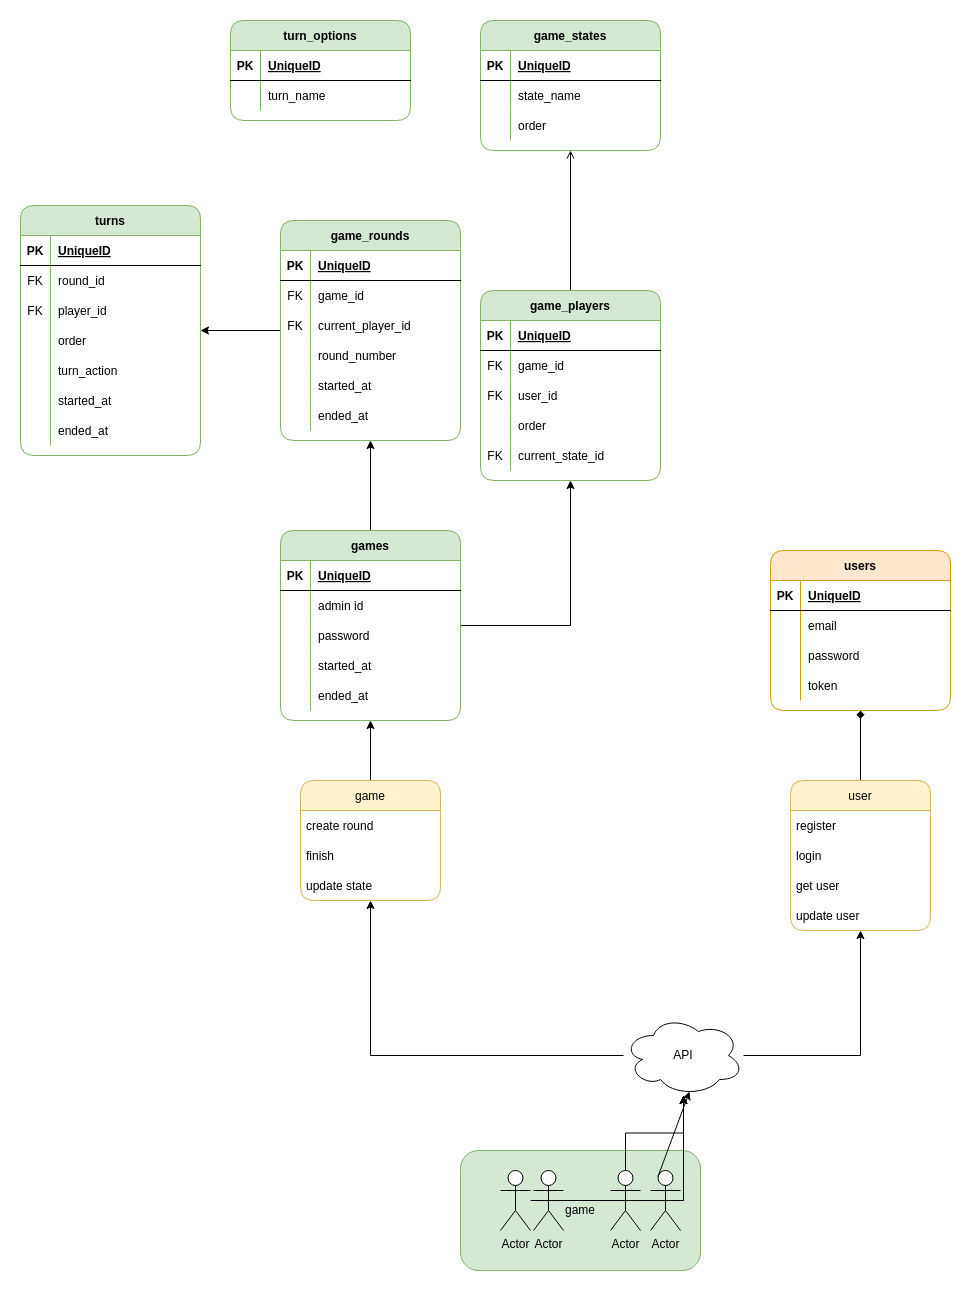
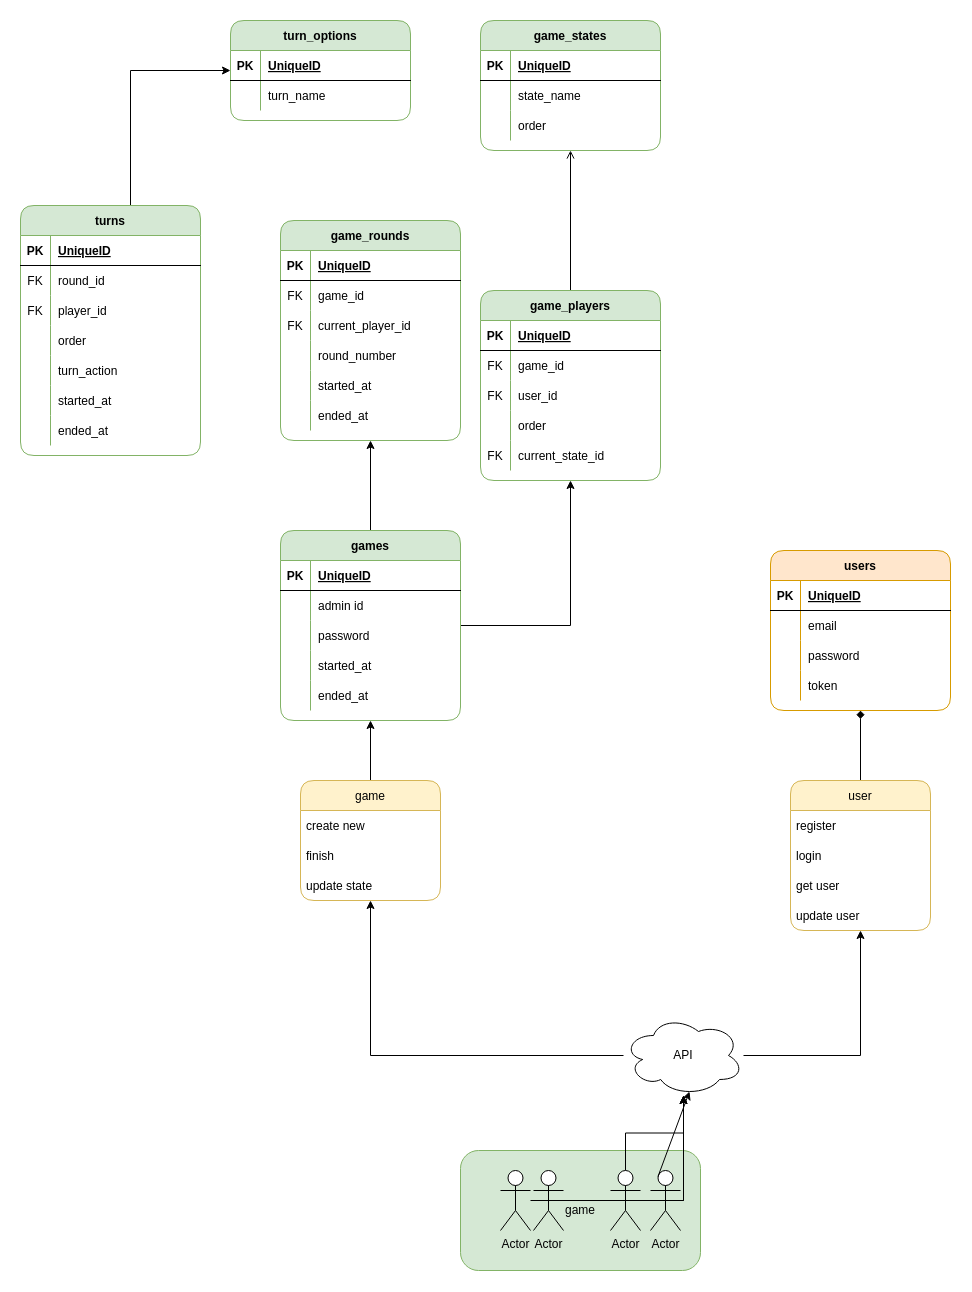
+ <mxCell id="110" style="edgeStyle=orthogonalEdgeStyle;rounded=0;orthogonalLoop=1;jettySize=auto;html=1;" edge="1" parent="1" source="111" target="103"><mxGeometry relative="1" as="geometry"><Array as="points"><mxPoint x="130" y="70" /></Array></mxGeometry></mxCell>
- <mxCell id="40" style="edgeStyle=orthogonalEdgeStyle;rounded=0;orthogonalLoop=1;jettySize=auto;html=1;" edge="1" parent="1" source="84" target="111"><mxGeometry relative="1" as="geometry" /></mxCell>
- <mxCell id="22" value="create round" style="text;strokeColor=none;fillColor=none;align=left;verticalAlign=middle;spacingLeft=4;spacingRight=4;overflow=hidden;points=[[0,0.5],[1,0.5]];portConstraint=eastwest;rotatable=0;rounded=1;shadow=0;glass=0;sketch=0;" vertex="1" parent="21"><mxGeometry y="30" width="140" height="30" as="geometry" /></mxCell>
+ <mxCell id="22" value="create new" style="text;strokeColor=none;fillColor=none;align=left;verticalAlign=middle;spacingLeft=4;spacingRight=4;overflow=hidden;points=[[0,0.5],[1,0.5]];portConstraint=eastwest;rotatable=0;rounded=1;shadow=0;glass=0;sketch=0;" vertex="1" parent="21"><mxGeometry y="30" width="140" height="30" as="geometry" /></mxCell>
